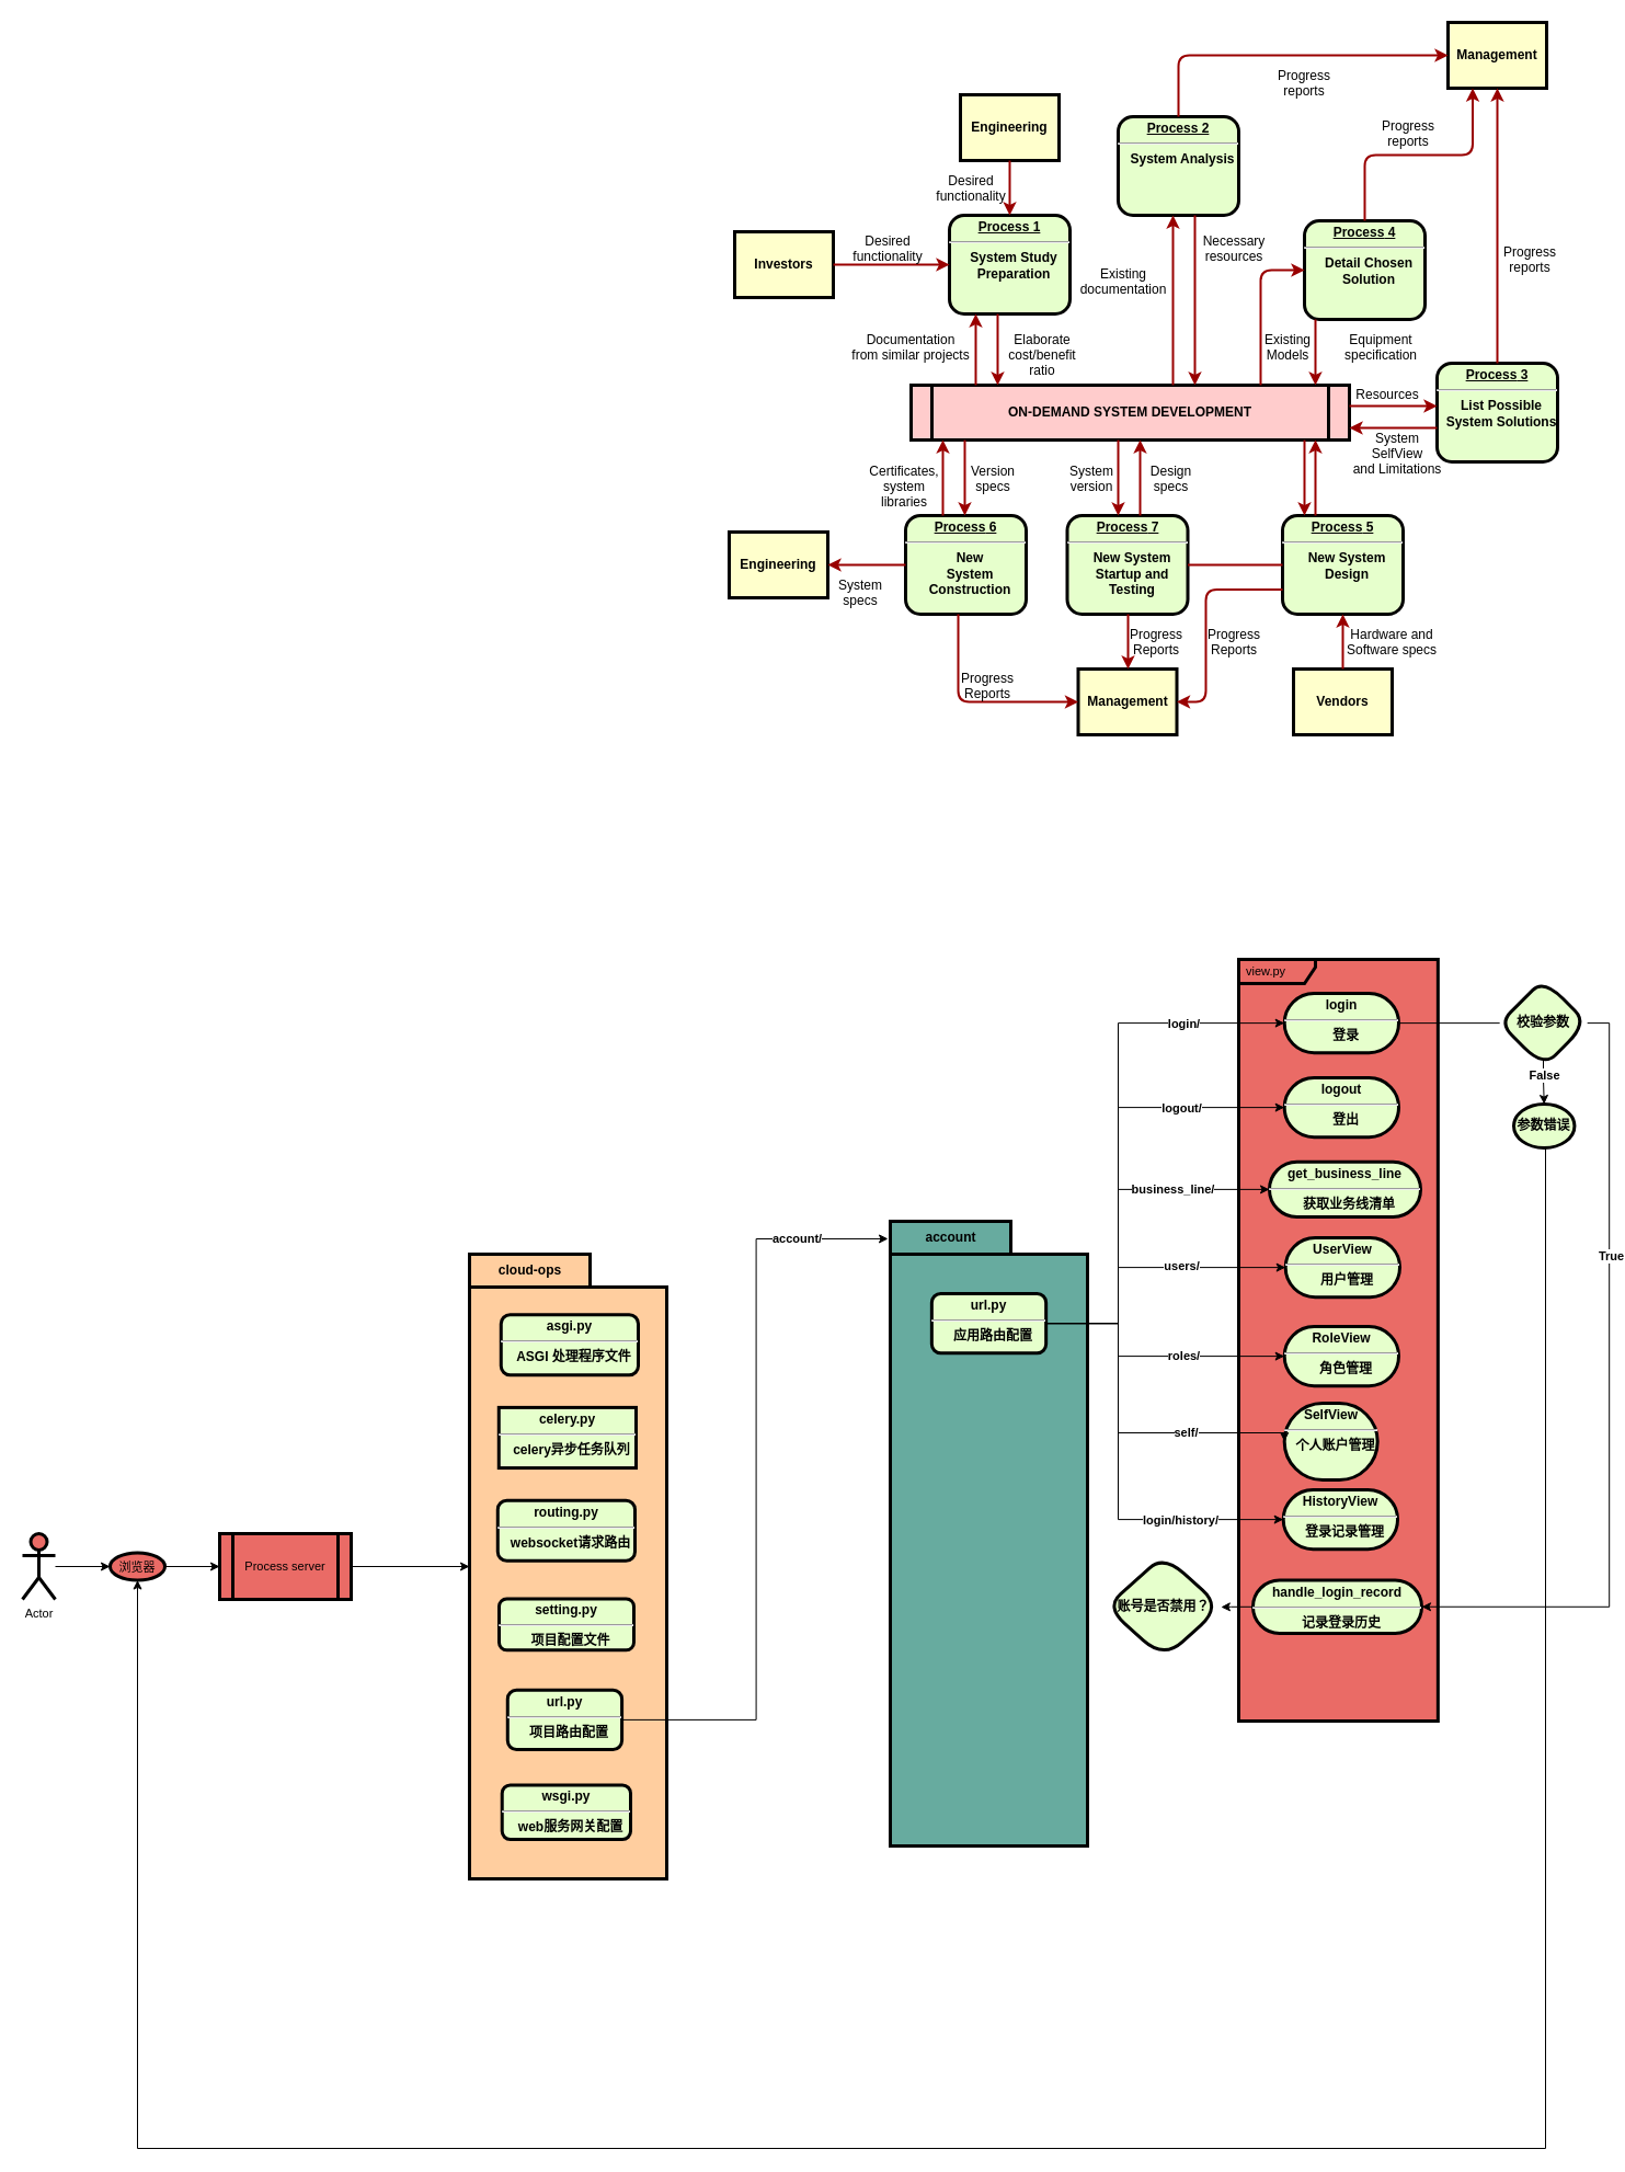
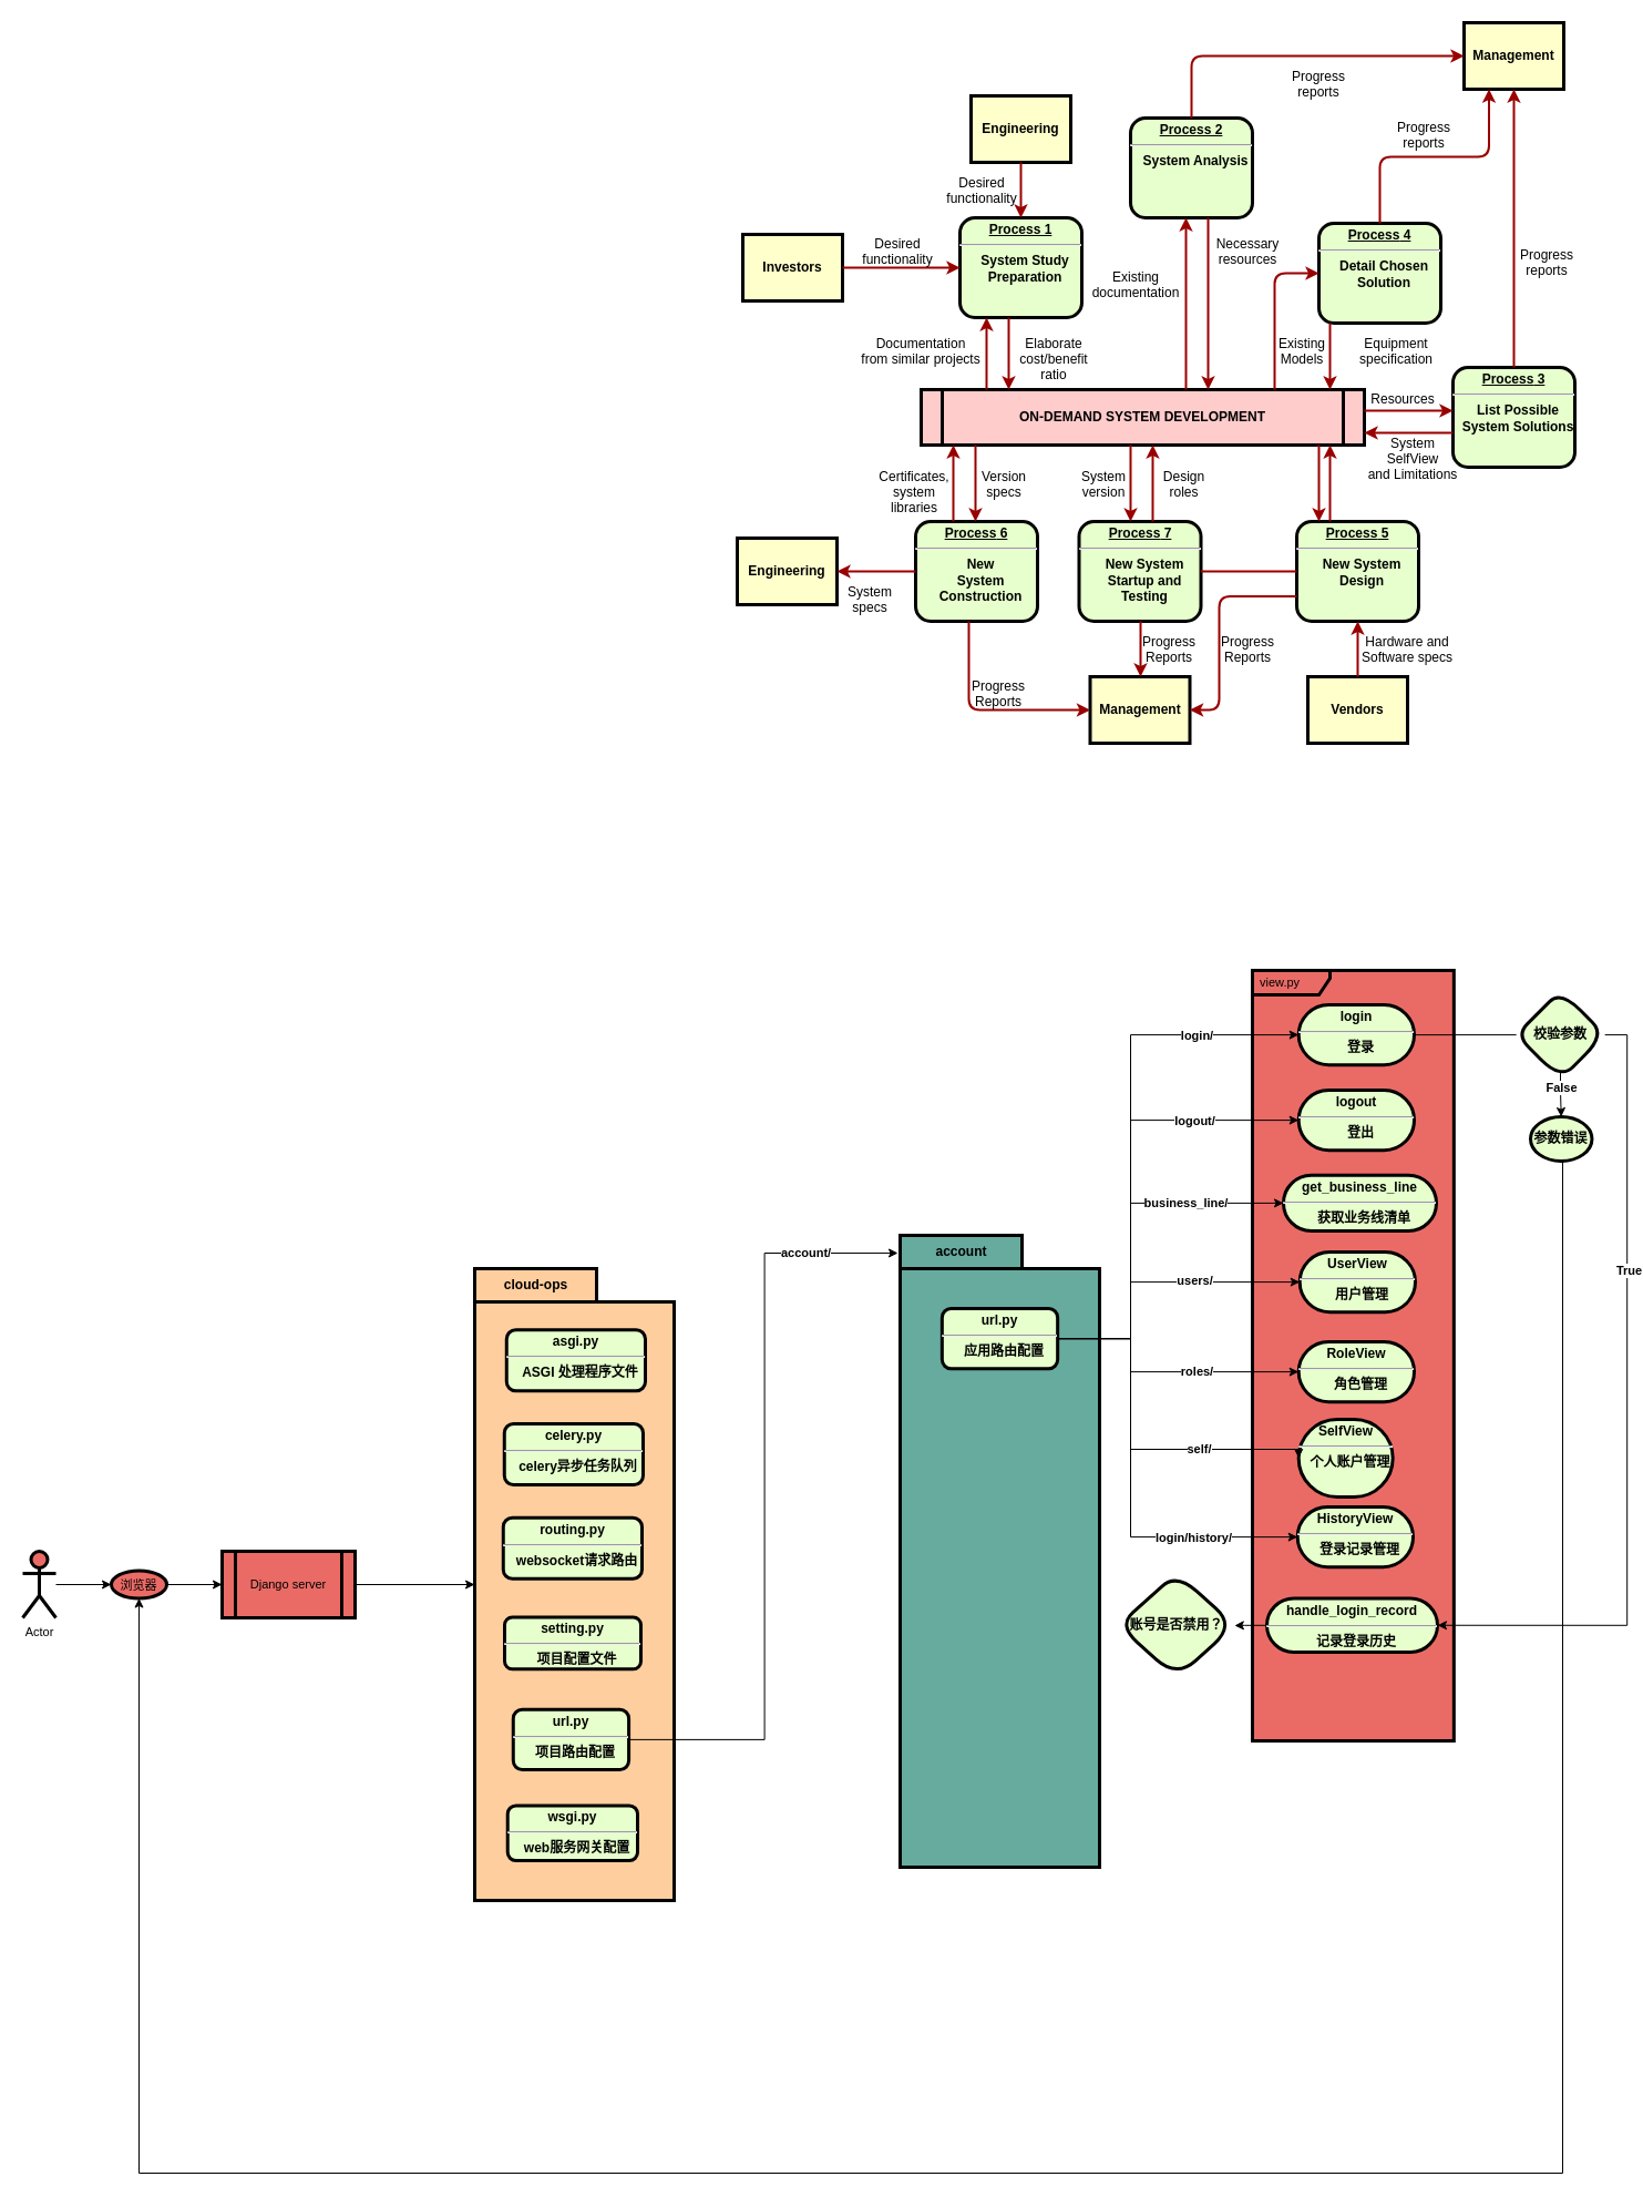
- <mxCell id="62" value="Design&#10;specs" style="text;spacingTop=-5;align=center" parent="1" vertex="1"><mxGeometry x="1053.5" y="421" width="30" height="20" as="geometry" /></mxCell>
+ <mxCell id="62" value="Design&#10;roles" style="text;spacingTop=-5;align=center" parent="1" vertex="1"><mxGeometry x="1053.5" y="421" width="30" height="20" as="geometry" /></mxCell>
- <mxCell id="67" value="&lt;p style=&quot;margin: 4px 0px 0px; text-align: center;&quot;&gt;&lt;strong style=&quot;&quot;&gt;celery.py&lt;/strong&gt;&lt;/p&gt;&lt;hr&gt;&lt;p style=&quot;margin: 0px; margin-left: 8px;&quot;&gt;celery异步任务队列&lt;/p&gt;" style="verticalAlign=middle;align=center;overflow=fill;fontSize=12;fontFamily=Helvetica;html=1;fontStyle=1;strokeWidth=3;fillColor=#E6FFCC;rounded=0;" vertex="1" parent="64"><mxGeometry x="26.77" y="139.9" width="125.23" height="55.16" as="geometry" /></mxCell>
+ <mxCell id="67" value="&lt;p style=&quot;margin: 4px 0px 0px; text-align: center;&quot;&gt;&lt;strong style=&quot;&quot;&gt;celery.py&lt;/strong&gt;&lt;/p&gt;&lt;hr&gt;&lt;p style=&quot;margin: 0px; margin-left: 8px;&quot;&gt;celery异步任务队列&lt;/p&gt;" style="verticalAlign=middle;align=center;overflow=fill;fontSize=12;fontFamily=Helvetica;html=1;rounded=1;fontStyle=1;strokeWidth=3;fillColor=#E6FFCC" vertex="1" parent="64"><mxGeometry x="26.77" y="139.9" width="125.23" height="55.16" as="geometry" /></mxCell>
- <mxCell id="109" value="Process server" style="shape=process;whiteSpace=wrap;html=1;backgroundOutline=1;strokeColor=#000000;strokeWidth=3;fontSize=11;fillColor=#EA6B66;" vertex="1" parent="1"><mxGeometry x="200" y="1399" width="120" height="60" as="geometry" /></mxCell>
+ <mxCell id="109" value="Django server" style="shape=process;whiteSpace=wrap;html=1;backgroundOutline=1;strokeColor=#000000;strokeWidth=3;fontSize=11;fillColor=#EA6B66;" vertex="1" parent="1"><mxGeometry x="200" y="1399" width="120" height="60" as="geometry" /></mxCell>
